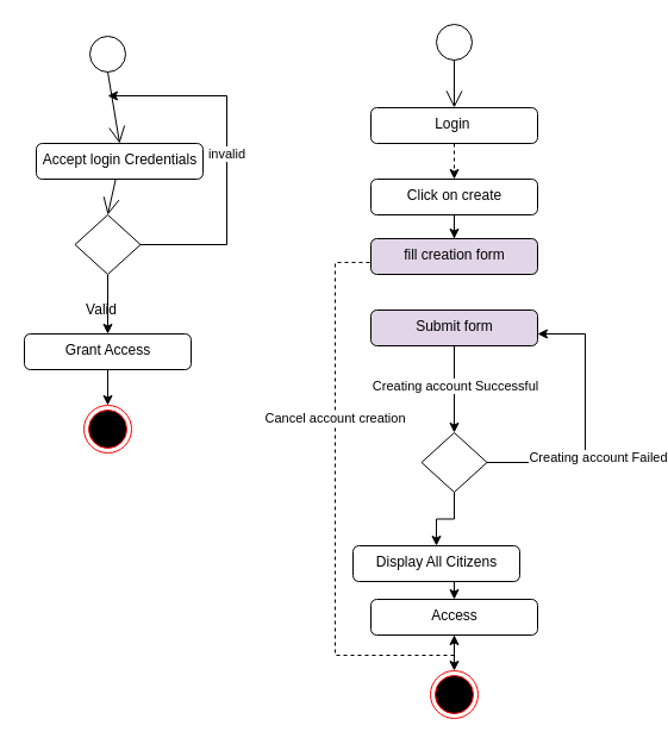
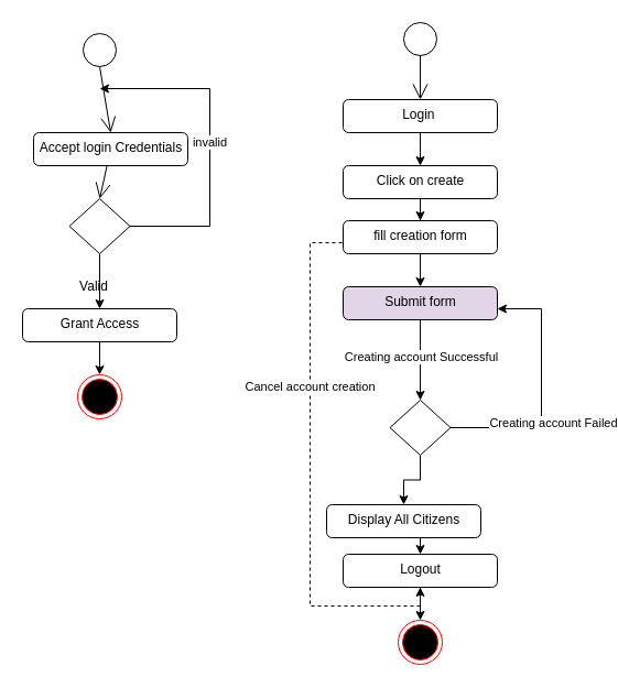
- <mxCell id="28" style="edgeStyle=orthogonalEdgeStyle;rounded=0;orthogonalLoop=1;jettySize=auto;html=1;exitX=0.5;exitY=1;exitDx=0;exitDy=0;entryX=0.5;entryY=0;entryDx=0;entryDy=0;dashed=1;" parent="1" source="15" target="27" edge="1"><mxGeometry relative="1" as="geometry"><mxPoint x="391" y="130" as="sourcePoint" /><mxPoint x="391" y="290" as="targetPoint" /></mxGeometry></mxCell>
+ <mxCell id="28" style="edgeStyle=orthogonalEdgeStyle;rounded=0;orthogonalLoop=1;jettySize=auto;html=1;exitX=0.5;exitY=1;exitDx=0;exitDy=0;entryX=0.5;entryY=0;entryDx=0;entryDy=0;" parent="1" source="15" target="27" edge="1"><mxGeometry relative="1" as="geometry"><mxPoint x="391" y="130" as="sourcePoint" /><mxPoint x="391" y="290" as="targetPoint" /></mxGeometry></mxCell>
- <mxCell id="24" value="fill creation form" style="html=1;align=center;verticalAlign=top;rounded=1;absoluteArcSize=1;arcSize=10;dashed=0;fillColor=#e1d5e7;" parent="1" vertex="1"><mxGeometry x="311" y="200" width="140" height="30" as="geometry" /></mxCell>
+ <mxCell id="24" value="fill creation form" style="html=1;align=center;verticalAlign=top;rounded=1;absoluteArcSize=1;arcSize=10;dashed=0;" parent="1" vertex="1"><mxGeometry x="311" y="200" width="140" height="30" as="geometry" /></mxCell>
+ <mxCell id="23" style="edgeStyle=orthogonalEdgeStyle;rounded=0;orthogonalLoop=1;jettySize=auto;html=1;exitX=0.5;exitY=1;exitDx=0;exitDy=0;entryX=0.5;entryY=0;entryDx=0;entryDy=0;" parent="1" source="24" target="30" edge="1"><mxGeometry relative="1" as="geometry" /></mxCell>
- <mxCell id="26" value="Access" style="html=1;align=center;verticalAlign=top;rounded=1;absoluteArcSize=1;arcSize=10;dashed=0;" parent="1" vertex="1"><mxGeometry x="311" y="503" width="140" height="30" as="geometry" /></mxCell>
+ <mxCell id="26" value="Logout" style="html=1;align=center;verticalAlign=top;rounded=1;absoluteArcSize=1;arcSize=10;dashed=0;" parent="1" vertex="1"><mxGeometry x="311" y="503" width="140" height="30" as="geometry" /></mxCell>
